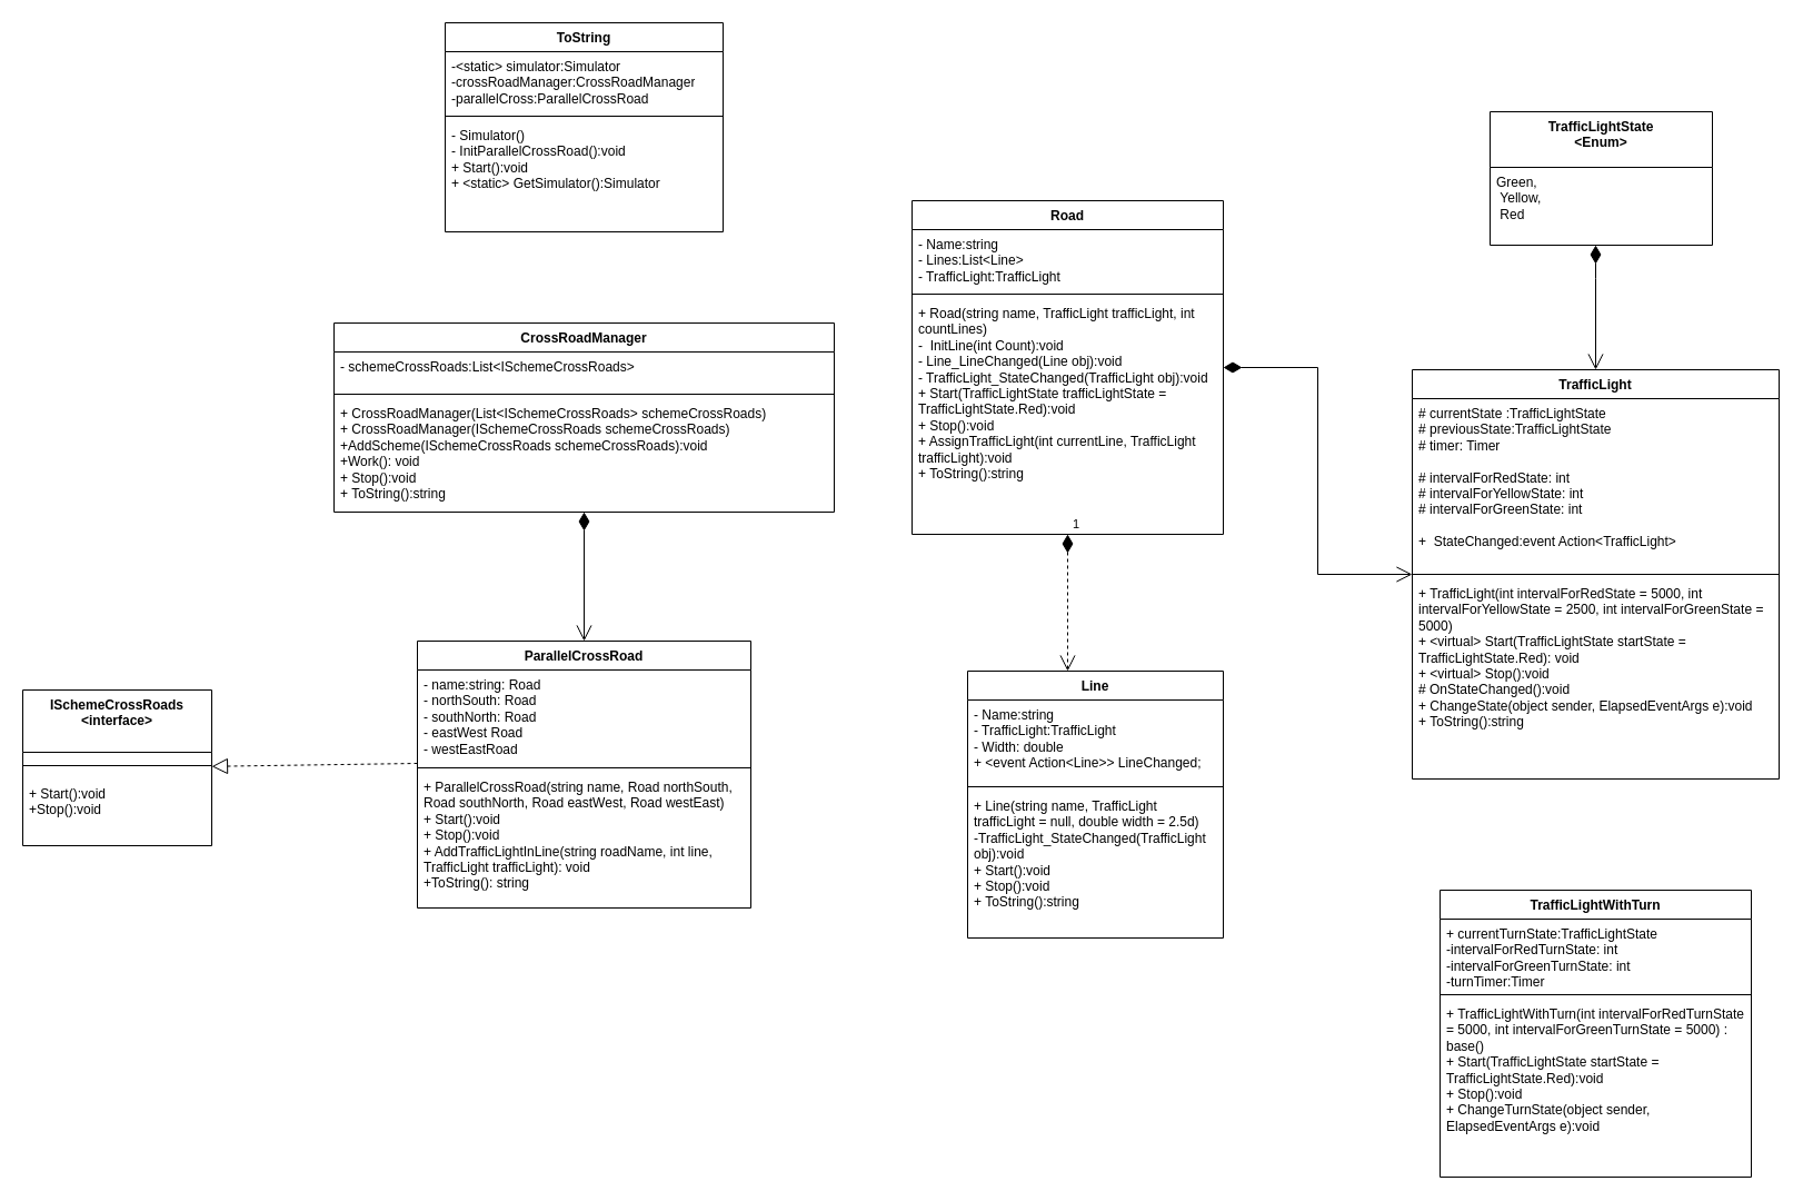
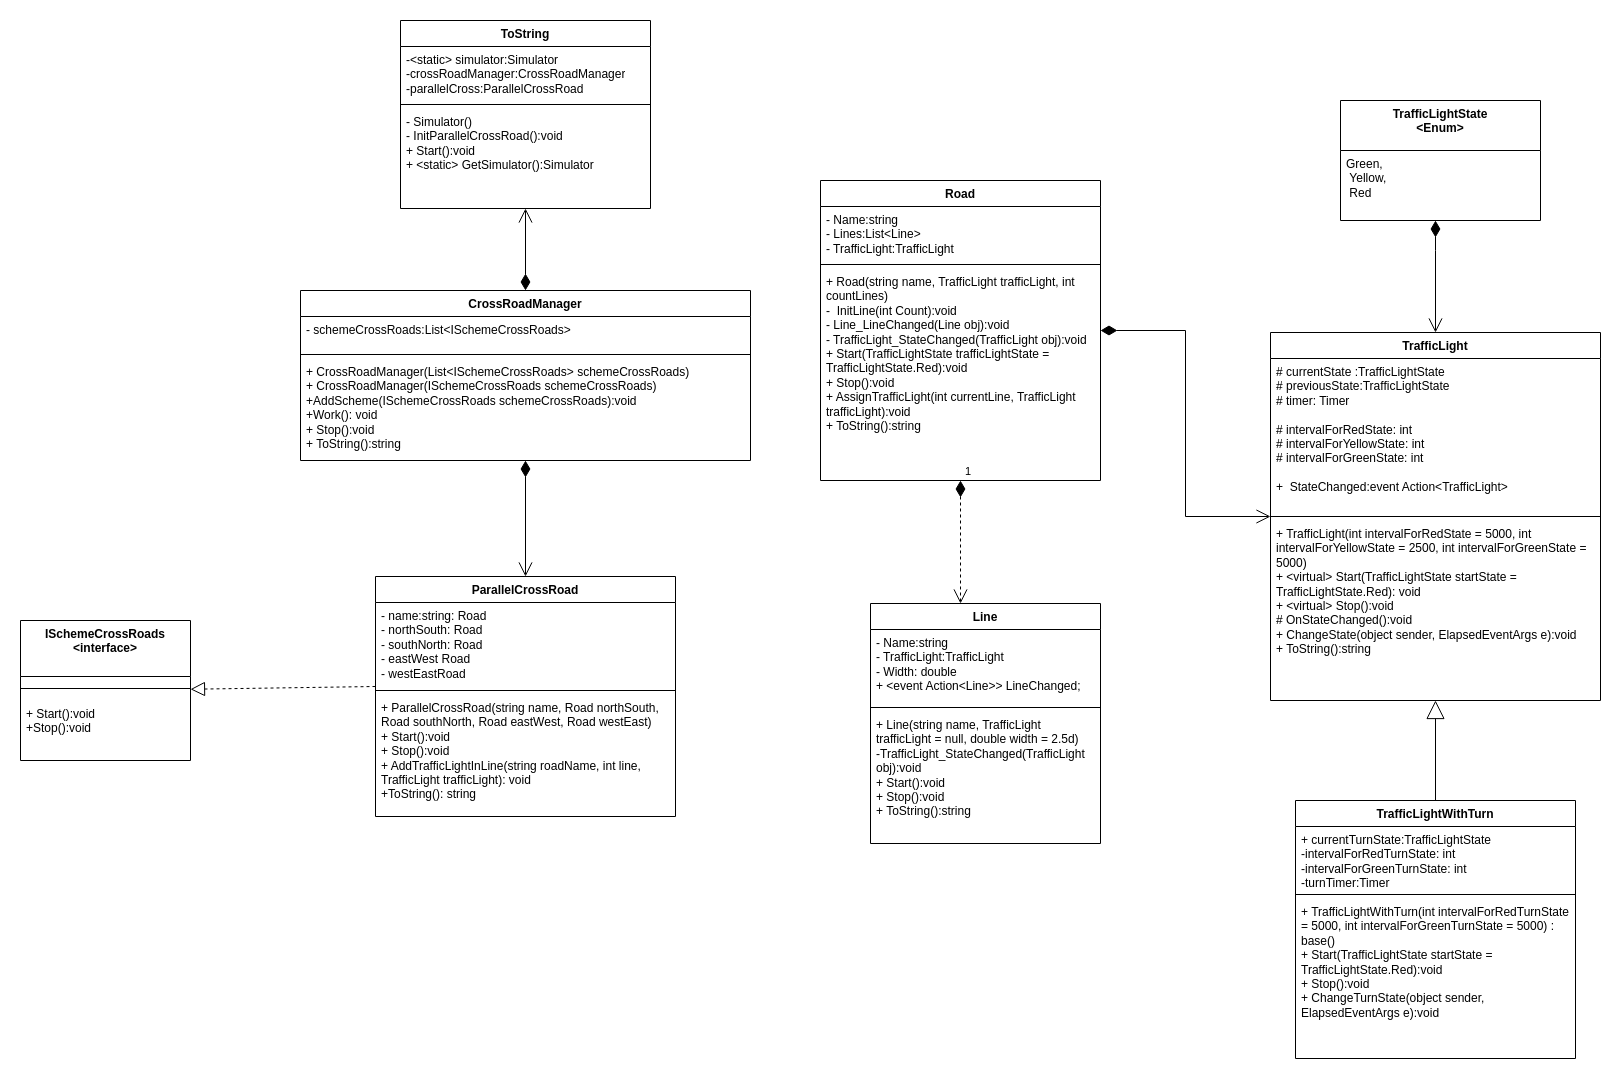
+ <mxCell id="38" value="" style="endArrow=open;html=1;endSize=12;startArrow=diamondThin;startSize=14;startFill=1;edgeStyle=orthogonalEdgeStyle;align=left;verticalAlign=bottom;rounded=0;" parent="1" source="6" target="21" edge="1"><mxGeometry x="-0.048" y="-145" relative="1" as="geometry"><mxPoint x="1170" y="462.5" as="sourcePoint" /><mxPoint x="1250" y="463" as="targetPoint" /><mxPoint as="offset" /></mxGeometry></mxCell>
+ <mxCell id="34" value="" style="endArrow=block;endSize=16;endFill=0;html=1;rounded=0;exitX=0.5;exitY=0;exitDx=0;exitDy=0;" parent="1" source="29" target="25" edge="1"><mxGeometry width="160" relative="1" as="geometry"><mxPoint x="1480" y="580" as="sourcePoint" /><mxPoint x="1640" y="580" as="targetPoint" /></mxGeometry></mxCell>
